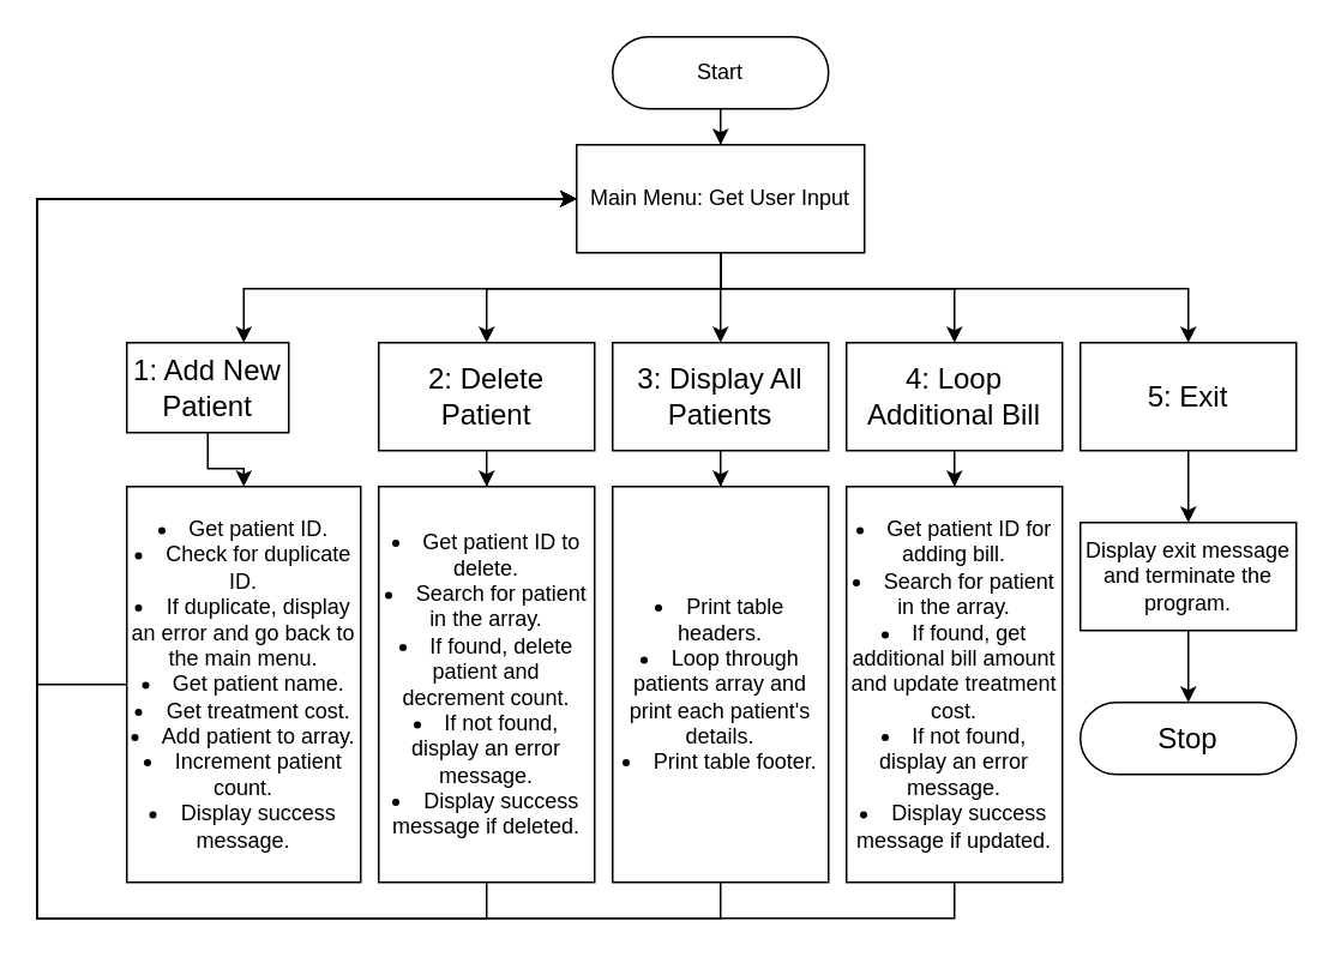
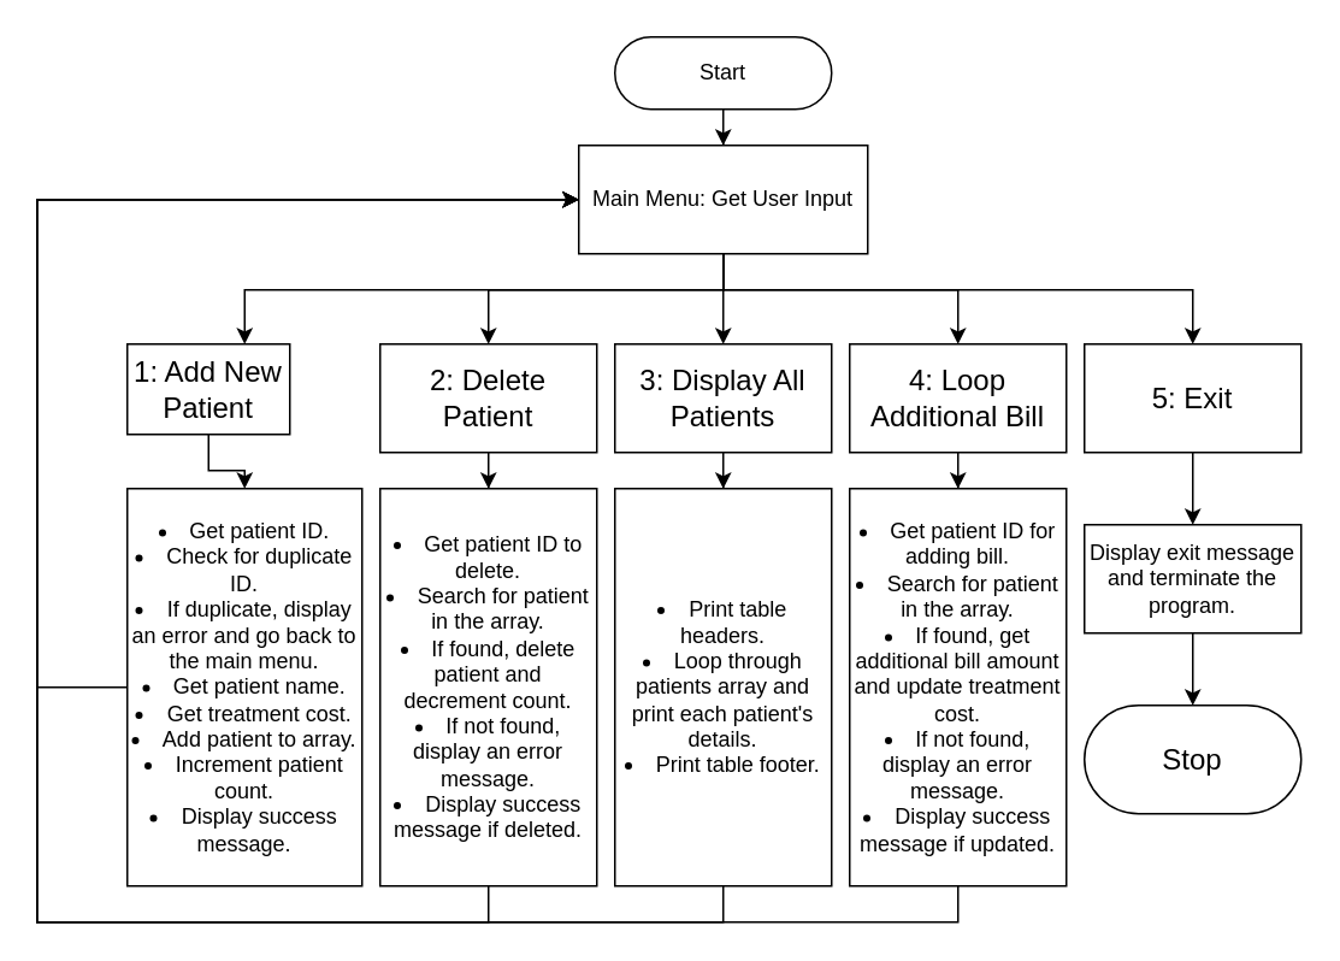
- <mxCell id="20" value="&lt;span style=&quot;text-align: start; font-size: medium;&quot;&gt;Stop&lt;/span&gt;" style="whiteSpace=wrap;html=1;rounded=1;glass=0;strokeWidth=1;shadow=0;arcSize=50;" vertex="1" parent="1"><mxGeometry x="600" y="390" width="120" height="40" as="geometry" /></mxCell>
+ <mxCell id="20" value="&lt;span style=&quot;text-align: start; font-size: medium;&quot;&gt;Stop&lt;/span&gt;" style="whiteSpace=wrap;html=1;rounded=1;glass=0;strokeWidth=1;shadow=0;arcSize=50;" vertex="1" parent="1"><mxGeometry x="600" y="390" width="120" height="60" as="geometry" /></mxCell>
